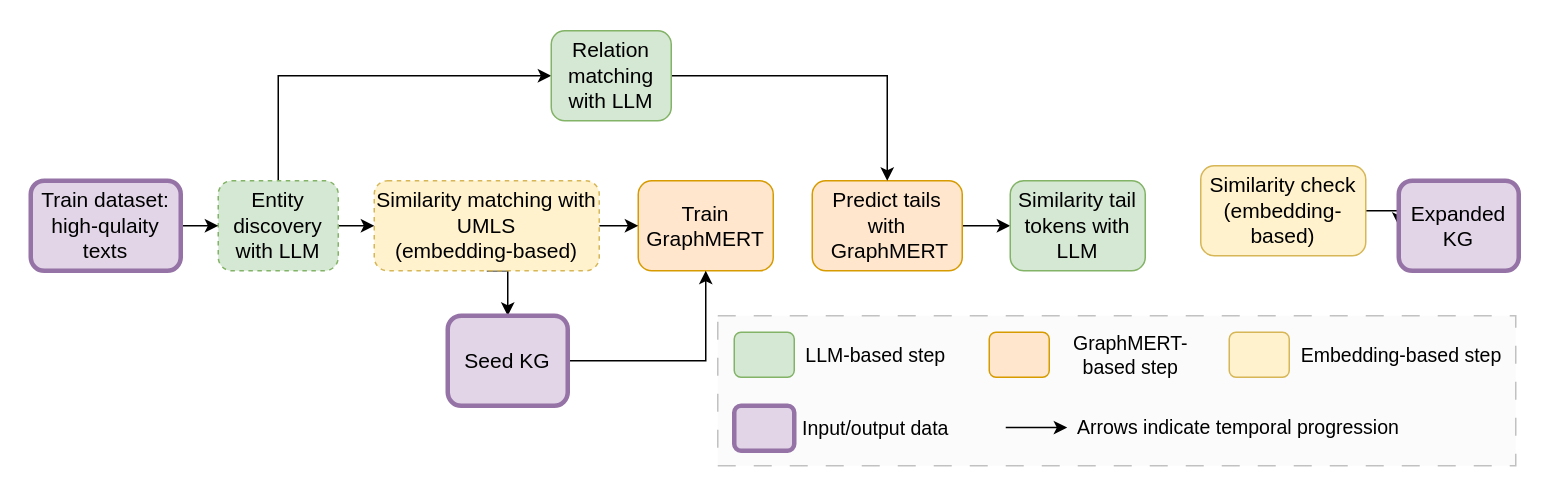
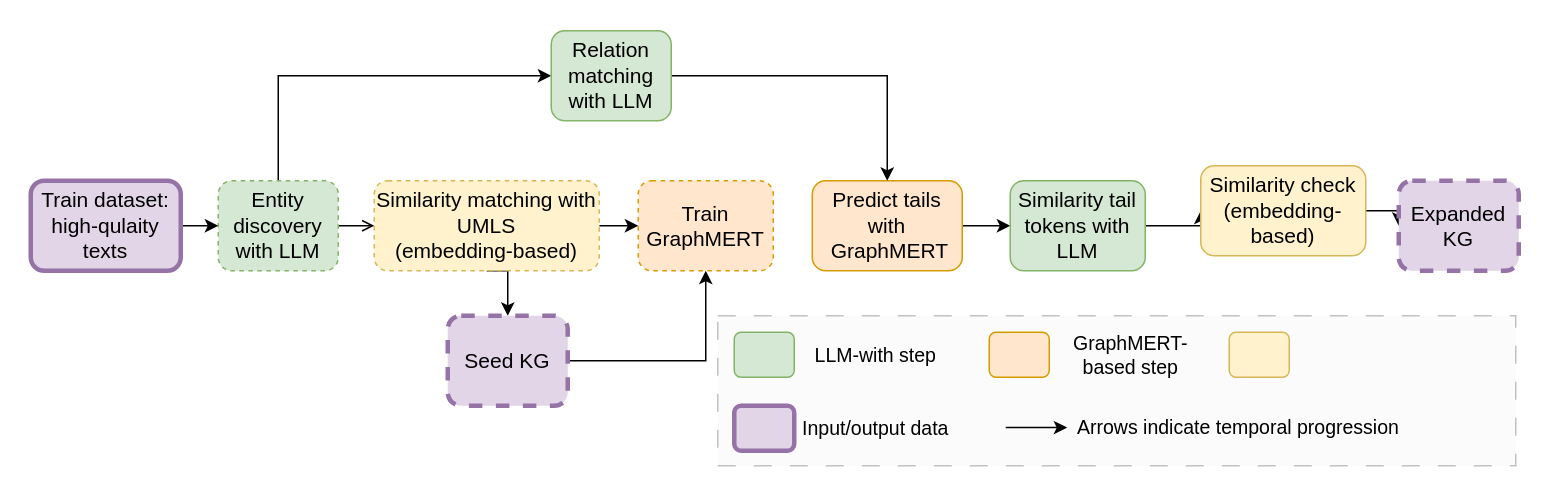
- <mxCell id="14" style="edgeStyle=orthogonalEdgeStyle;rounded=0;orthogonalLoop=1;jettySize=auto;html=1;exitX=1;exitY=0.5;exitDx=0;exitDy=0;entryX=0;entryY=0.5;entryDx=0;entryDy=0;" parent="1" source="16" target="13" edge="1"><mxGeometry relative="1" as="geometry" /></mxCell>
+ <mxCell id="14" style="edgeStyle=orthogonalEdgeStyle;rounded=0;orthogonalLoop=1;jettySize=auto;html=1;exitX=1;exitY=0.5;exitDx=0;exitDy=0;entryX=0;entryY=0.5;entryDx=0;entryDy=0;endArrow=open;" parent="1" source="16" target="13" edge="1"><mxGeometry relative="1" as="geometry" /></mxCell>
- <mxCell id="3" value="&lt;font style=&quot;font-size: 14px;&quot;&gt;Train&lt;/font&gt;&lt;div&gt;&lt;font style=&quot;font-size: 14px;&quot;&gt;GraphMERT&lt;/font&gt;&lt;/div&gt;" style="rounded=1;whiteSpace=wrap;html=1;fillColor=#ffe6cc;strokeColor=#d79b00;" parent="1" vertex="1"><mxGeometry x="425" y="120" width="90" height="60" as="geometry" /></mxCell>
+ <mxCell id="3" value="&lt;font style=&quot;font-size: 14px;&quot;&gt;Train&lt;/font&gt;&lt;div&gt;&lt;font style=&quot;font-size: 14px;&quot;&gt;GraphMERT&lt;/font&gt;&lt;/div&gt;" style="rounded=1;whiteSpace=wrap;html=1;fillColor=#ffe6cc;strokeColor=#d79b00;dashed=1;" parent="1" vertex="1"><mxGeometry x="425" y="120" width="90" height="60" as="geometry" /></mxCell>
+ <mxCell id="6" style="edgeStyle=orthogonalEdgeStyle;rounded=0;orthogonalLoop=1;jettySize=auto;html=1;exitX=1;exitY=0.5;exitDx=0;exitDy=0;entryX=0;entryY=0.5;entryDx=0;entryDy=0;" parent="1" source="7" target="9" edge="1"><mxGeometry relative="1" as="geometry" /></mxCell>
- <mxCell id="10" value="&lt;font style=&quot;font-size: 14px;&quot;&gt;Expanded KG&lt;/font&gt;" style="rounded=1;whiteSpace=wrap;html=1;fillColor=#e1d5e7;strokeColor=#9673a6;strokeWidth=3;" parent="1" vertex="1"><mxGeometry x="932" y="120" width="80" height="60" as="geometry" /></mxCell>
+ <mxCell id="10" value="&lt;font style=&quot;font-size: 14px;&quot;&gt;Expanded KG&lt;/font&gt;" style="rounded=1;whiteSpace=wrap;html=1;fillColor=#e1d5e7;strokeColor=#9673a6;strokeWidth=3;dashed=1;" parent="1" vertex="1"><mxGeometry x="932" y="120" width="80" height="60" as="geometry" /></mxCell>
- <mxCell id="24" value="&lt;font style=&quot;font-size: 13px;&quot;&gt;LLM-based step&lt;/font&gt;" style="text;html=1;align=center;verticalAlign=middle;whiteSpace=wrap;rounded=0;" parent="1" vertex="1"><mxGeometry x="533" y="221" width="101" height="30" as="geometry" /></mxCell>
+ <mxCell id="24" value="&lt;font style=&quot;font-size: 13px;&quot;&gt;LLM-with step&lt;/font&gt;" style="text;html=1;align=center;verticalAlign=middle;whiteSpace=wrap;rounded=0;" parent="1" vertex="1"><mxGeometry x="533" y="221" width="101" height="30" as="geometry" /></mxCell>
- <mxCell id="28" value="&lt;font style=&quot;font-size: 13px;&quot;&gt;Embedding-based step&lt;/font&gt;" style="text;html=1;align=center;verticalAlign=middle;whiteSpace=wrap;rounded=0;" parent="1" vertex="1"><mxGeometry x="862" y="221" width="144" height="30" as="geometry" /></mxCell>
- <mxCell id="20" value="&lt;font style=&quot;font-size: 14px;&quot;&gt;Seed KG&lt;/font&gt;" style="rounded=1;whiteSpace=wrap;html=1;fillColor=#e1d5e7;strokeColor=#9673a6;strokeWidth=3;" parent="1" vertex="1"><mxGeometry x="298" y="210" width="80" height="60" as="geometry" /></mxCell>
+ <mxCell id="20" value="&lt;font style=&quot;font-size: 14px;&quot;&gt;Seed KG&lt;/font&gt;" style="rounded=1;whiteSpace=wrap;html=1;fillColor=#e1d5e7;strokeColor=#9673a6;strokeWidth=3;dashed=1;" parent="1" vertex="1"><mxGeometry x="298" y="210" width="80" height="60" as="geometry" /></mxCell>
